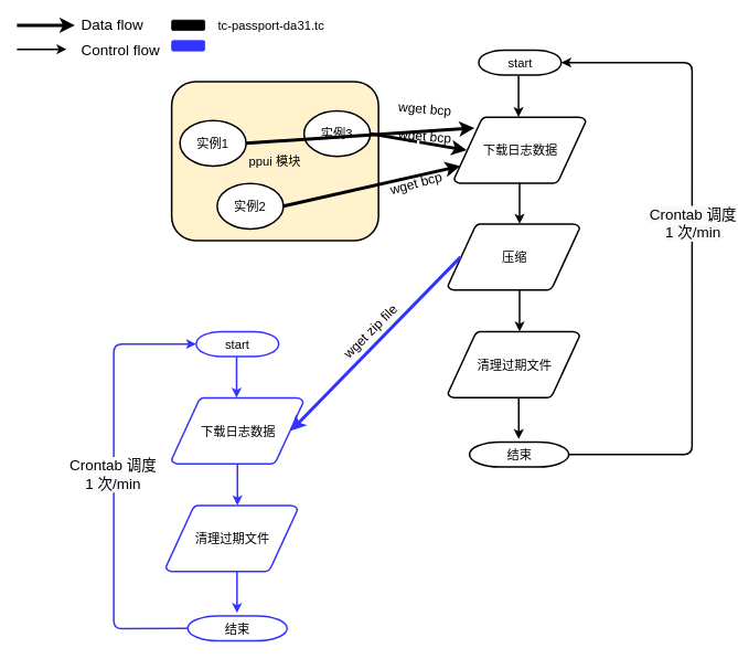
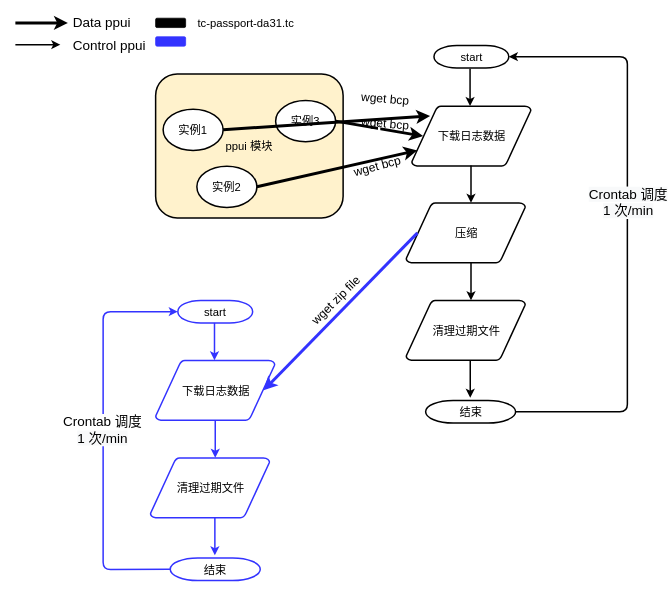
- <mxCell id="24" value="&lt;font style=&quot;font-size: 18px&quot;&gt;Data flow&lt;/font&gt;" style="text;html=1;align=center;verticalAlign=middle;resizable=0;points=[];autosize=1;" vertex="1" parent="1"><mxGeometry x="90" y="20" width="90" height="20" as="geometry" /></mxCell>
+ <mxCell id="24" value="&lt;font style=&quot;font-size: 18px&quot;&gt;Data ppui&lt;/font&gt;" style="text;html=1;align=center;verticalAlign=middle;resizable=0;points=[];autosize=1;" vertex="1" parent="1"><mxGeometry x="90" y="20" width="90" height="20" as="geometry" /></mxCell>
- <mxCell id="26" value="&lt;font style=&quot;font-size: 18px&quot;&gt;Control flow&lt;/font&gt;" style="text;html=1;align=center;verticalAlign=middle;resizable=0;points=[];autosize=1;" vertex="1" parent="1"><mxGeometry x="90" y="50" width="110" height="20" as="geometry" /></mxCell>
+ <mxCell id="26" value="&lt;font style=&quot;font-size: 18px&quot;&gt;Control ppui&lt;/font&gt;" style="text;html=1;align=center;verticalAlign=middle;resizable=0;points=[];autosize=1;" vertex="1" parent="1"><mxGeometry x="90" y="50" width="110" height="20" as="geometry" /></mxCell>
